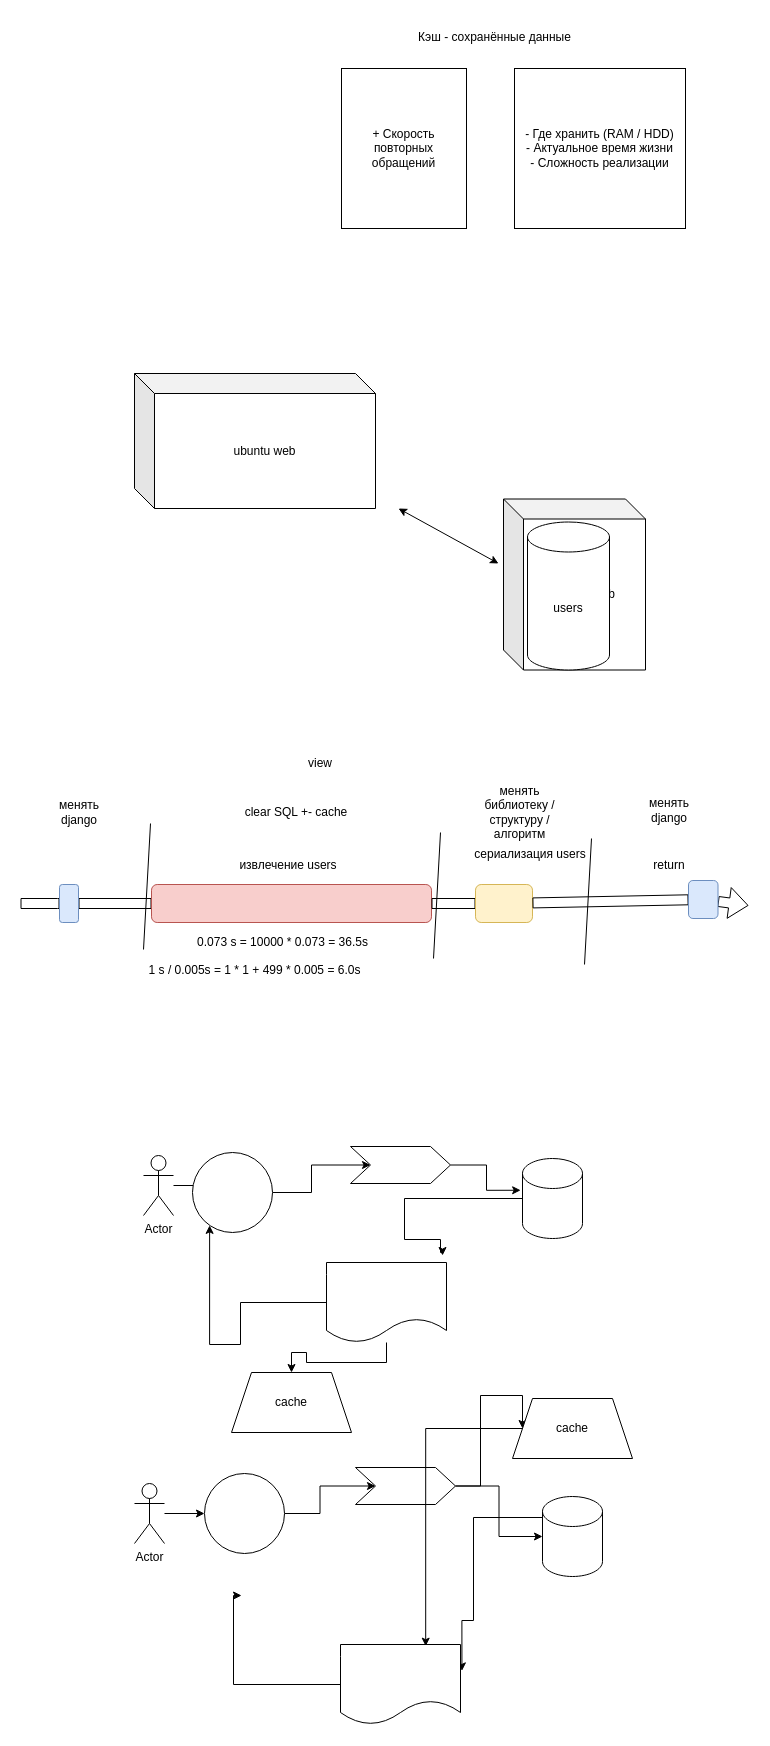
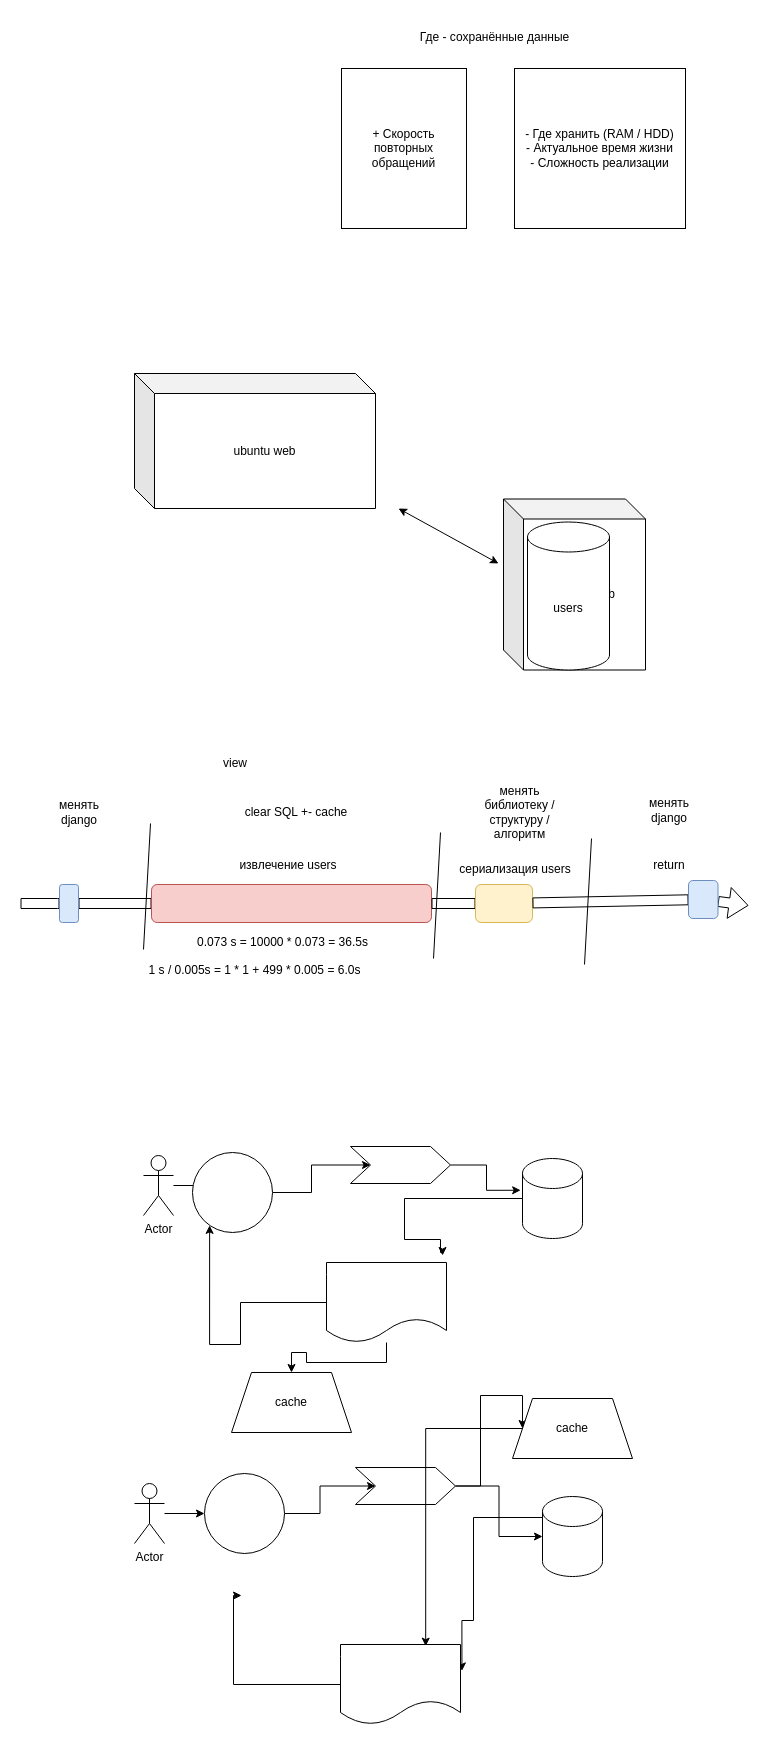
- <mxCell id="3" value="Кэш - сохранённые данные" style="text;html=1;strokeColor=none;fillColor=none;align=center;verticalAlign=middle;whiteSpace=wrap;rounded=0;" vertex="1" parent="1"><mxGeometry x="391" y="20" width="207" height="34" as="geometry" /></mxCell>
+ <mxCell id="3" value="Где - сохранённые данные" style="text;html=1;strokeColor=none;fillColor=none;align=center;verticalAlign=middle;whiteSpace=wrap;rounded=0;" vertex="1" parent="1"><mxGeometry x="391" y="20" width="207" height="34" as="geometry" /></mxCell>
- <mxCell id="9" value="view" style="text;html=1;strokeColor=none;fillColor=none;align=center;verticalAlign=middle;whiteSpace=wrap;rounded=0;" vertex="1" parent="1"><mxGeometry x="290" y="748" width="60" height="30" as="geometry" /></mxCell>
+ <mxCell id="9" value="view" style="text;html=1;strokeColor=none;fillColor=none;align=center;verticalAlign=middle;whiteSpace=wrap;rounded=0;" vertex="1" parent="1"><mxGeometry x="205" y="748" width="60" height="30" as="geometry" /></mxCell>
- <mxCell id="16" value="сериализация users" style="text;html=1;strokeColor=none;fillColor=none;align=center;verticalAlign=middle;whiteSpace=wrap;rounded=0;" vertex="1" parent="1"><mxGeometry x="470" y="839" width="120" height="30" as="geometry" /></mxCell>
+ <mxCell id="16" value="сериализация users" style="text;html=1;strokeColor=none;fillColor=none;align=center;verticalAlign=middle;whiteSpace=wrap;rounded=0;" vertex="1" parent="1"><mxGeometry x="455" y="854" width="120" height="30" as="geometry" /></mxCell>
